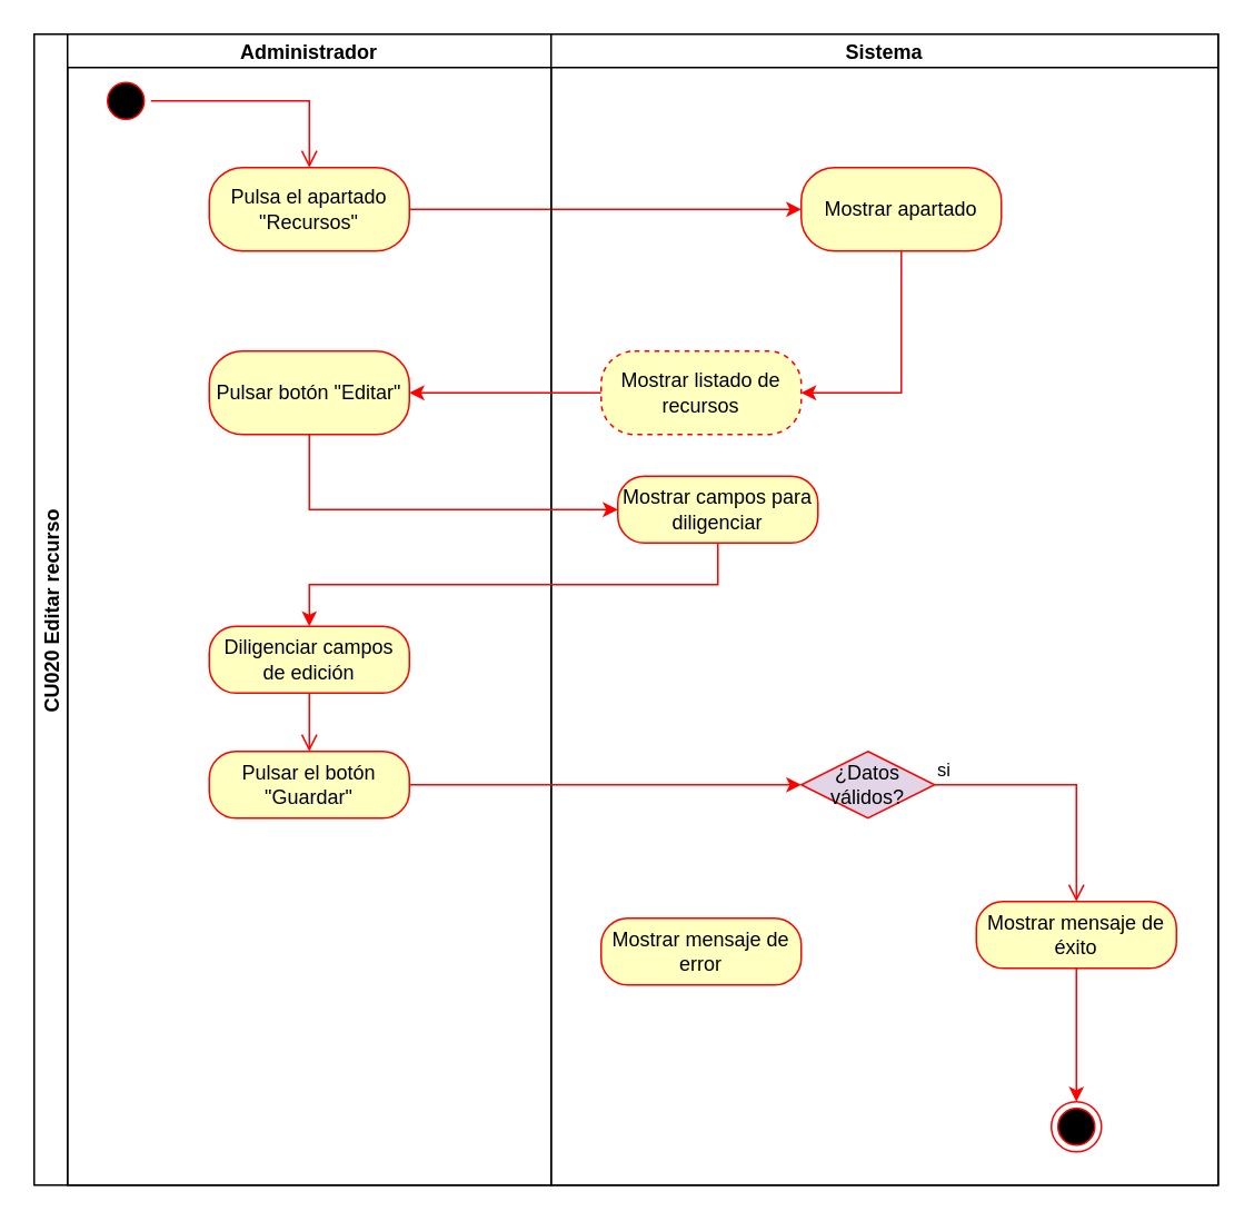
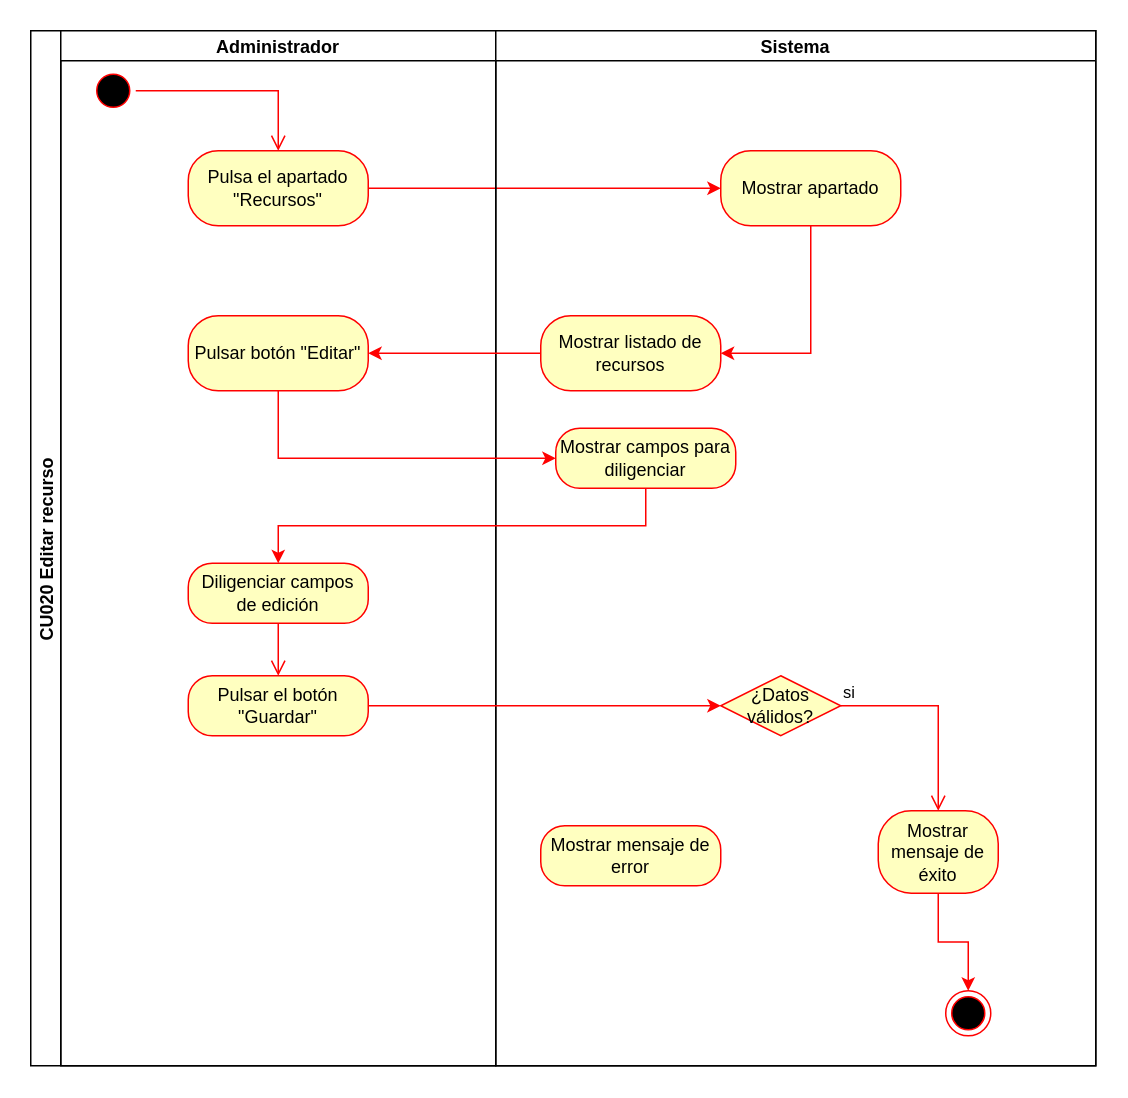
- <mxCell id="15" value="Mostrar listado de recursos" style="rounded=1;whiteSpace=wrap;html=1;arcSize=40;fontColor=#000000;fillColor=#ffffc0;strokeColor=#ff0000;dashed=1;" vertex="1" parent="12"><mxGeometry x="30" y="190" width="120" height="50" as="geometry" /></mxCell>
+ <mxCell id="15" value="Mostrar listado de recursos" style="rounded=1;whiteSpace=wrap;html=1;arcSize=40;fontColor=#000000;fillColor=#ffffc0;strokeColor=#ff0000;" vertex="1" parent="12"><mxGeometry x="30" y="190" width="120" height="50" as="geometry" /></mxCell>
- <mxCell id="18" value="¿Datos válidos?" style="rhombus;whiteSpace=wrap;html=1;fontColor=#000000;fillColor=#e1d5e7;strokeColor=#ff0000;" vertex="1" parent="12"><mxGeometry x="150" y="430" width="80" height="40" as="geometry" /></mxCell>
+ <mxCell id="18" value="¿Datos válidos?" style="rhombus;whiteSpace=wrap;html=1;fontColor=#000000;fillColor=#ffffc0;strokeColor=#ff0000;" vertex="1" parent="12"><mxGeometry x="150" y="430" width="80" height="40" as="geometry" /></mxCell>
- <mxCell id="22" value="Mostrar mensaje de éxito" style="rounded=1;whiteSpace=wrap;html=1;arcSize=40;fontColor=#000000;fillColor=#ffffc0;strokeColor=#ff0000;" vertex="1" parent="12"><mxGeometry x="255" y="520" width="120" height="40" as="geometry" /></mxCell>
+ <mxCell id="22" value="Mostrar mensaje de éxito" style="rounded=1;whiteSpace=wrap;html=1;arcSize=40;fontColor=#000000;fillColor=#ffffc0;strokeColor=#ff0000;" vertex="1" parent="12"><mxGeometry x="255" y="520" width="80" height="55" as="geometry" /></mxCell>
